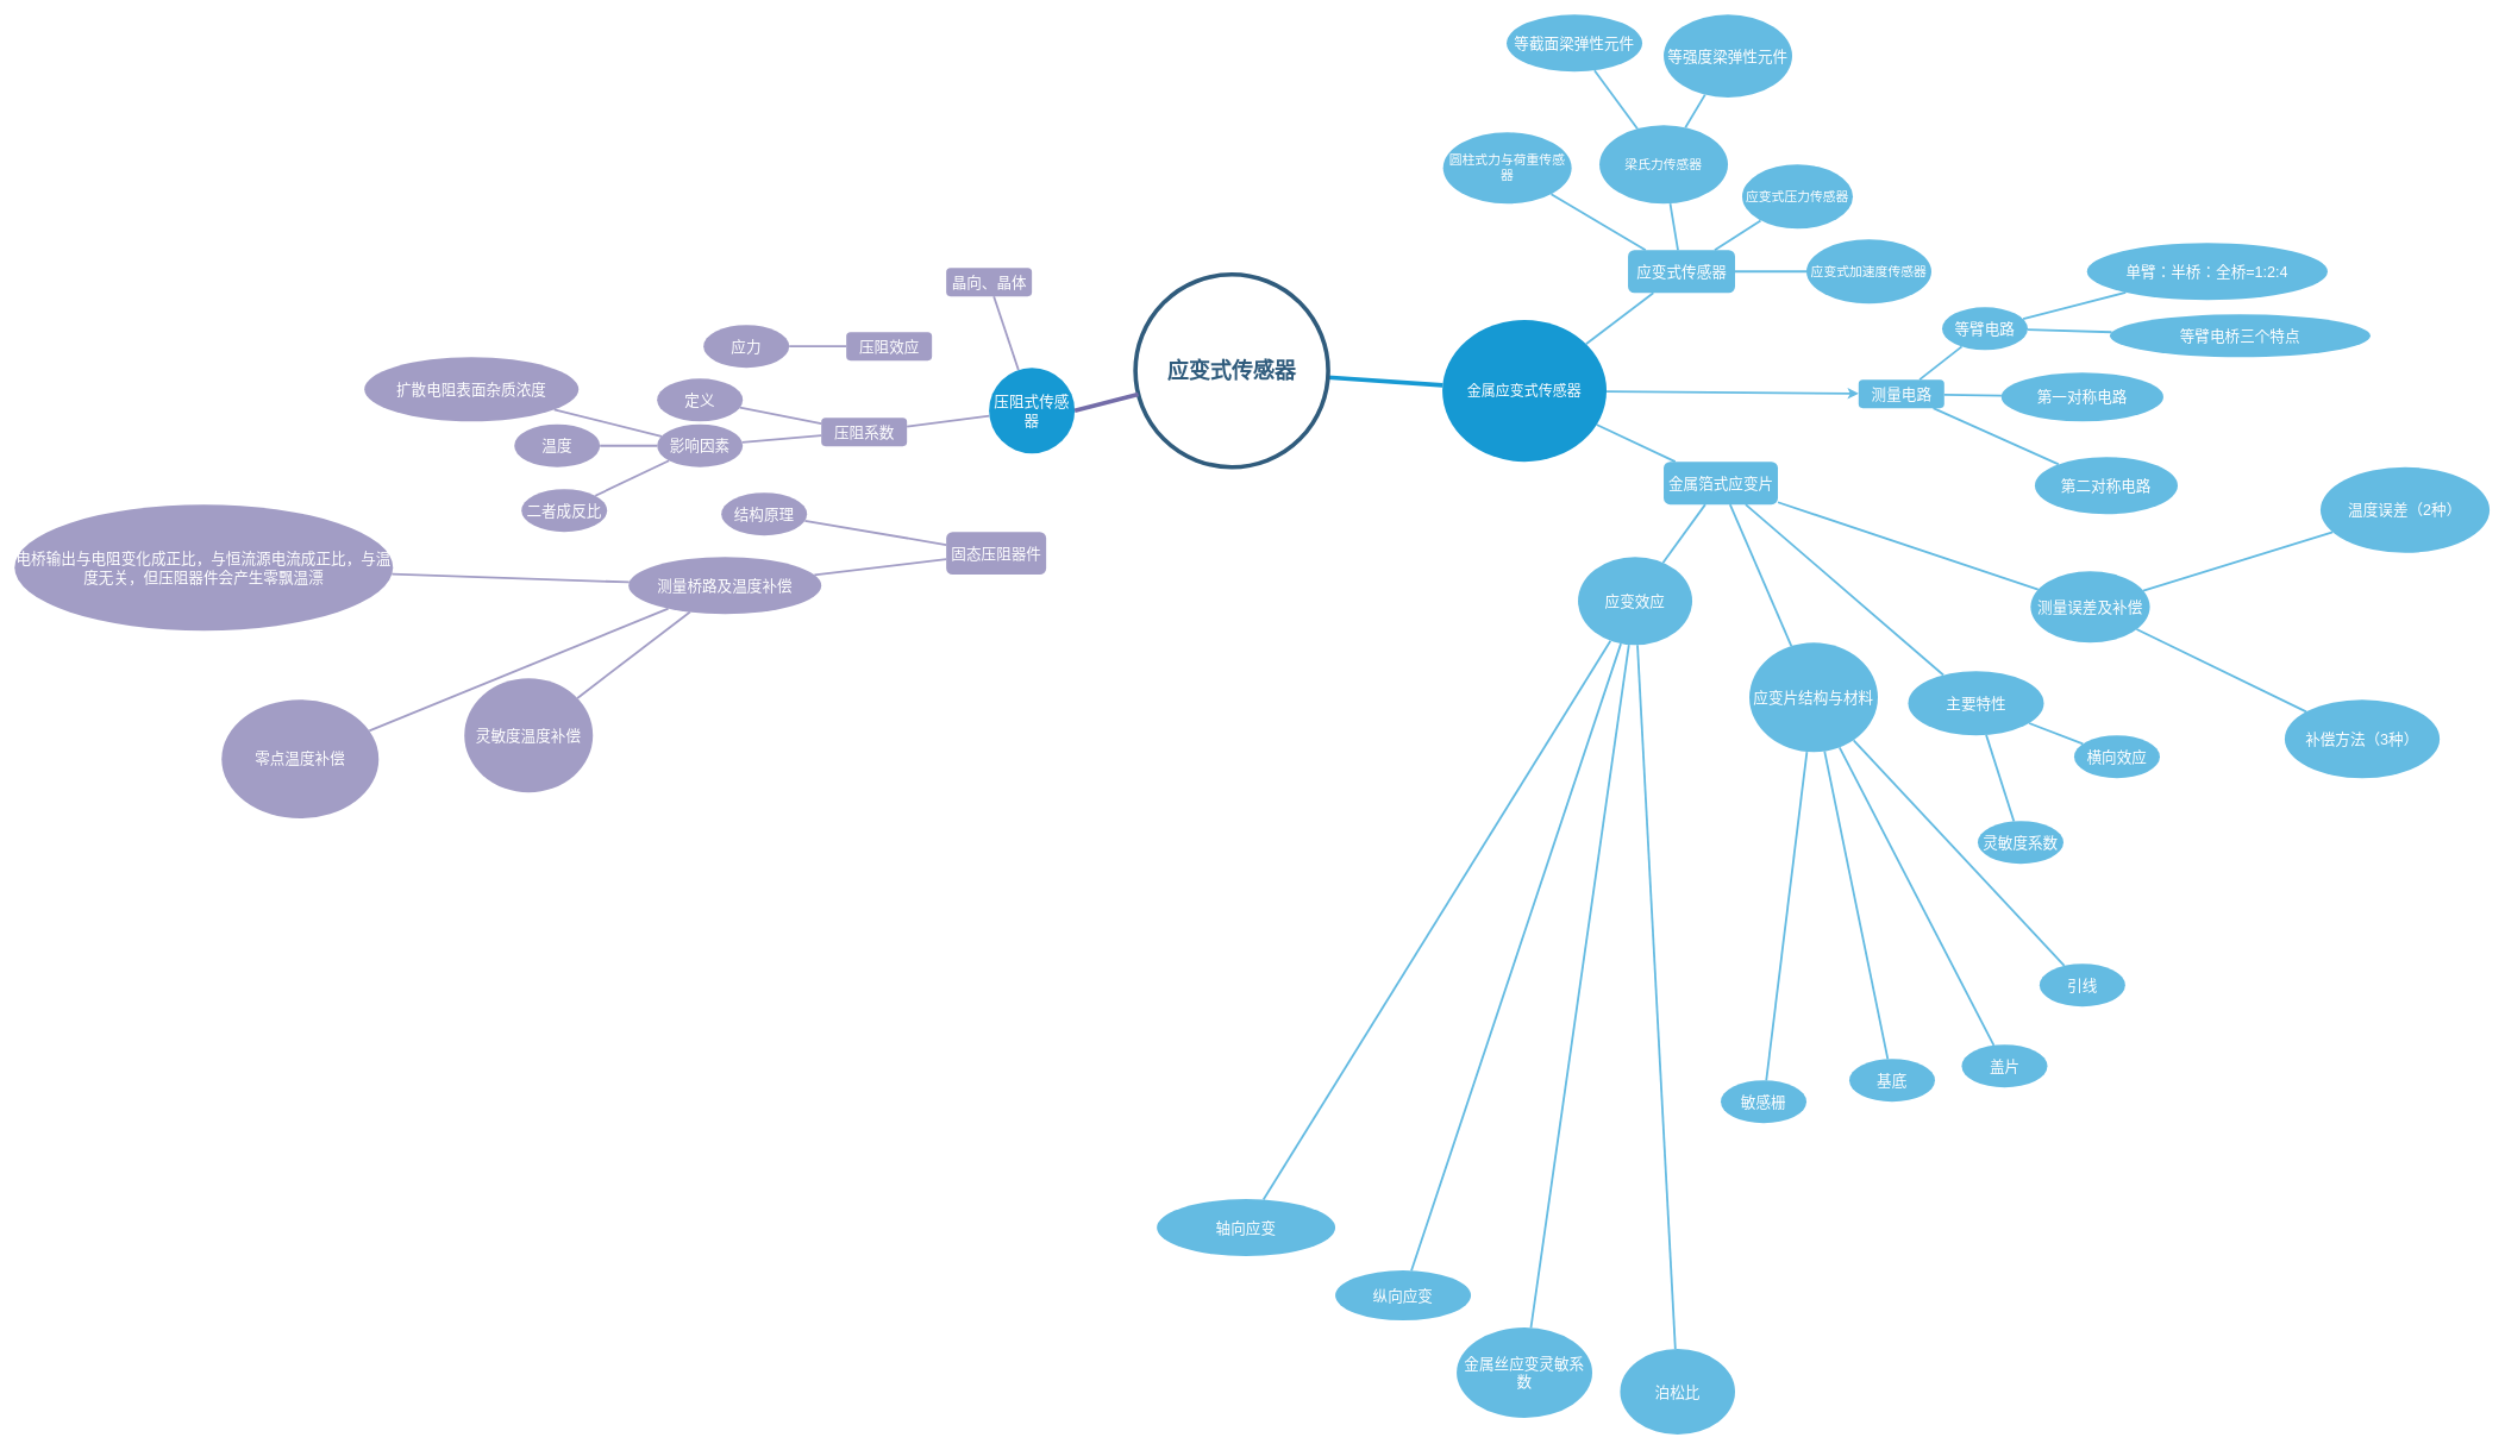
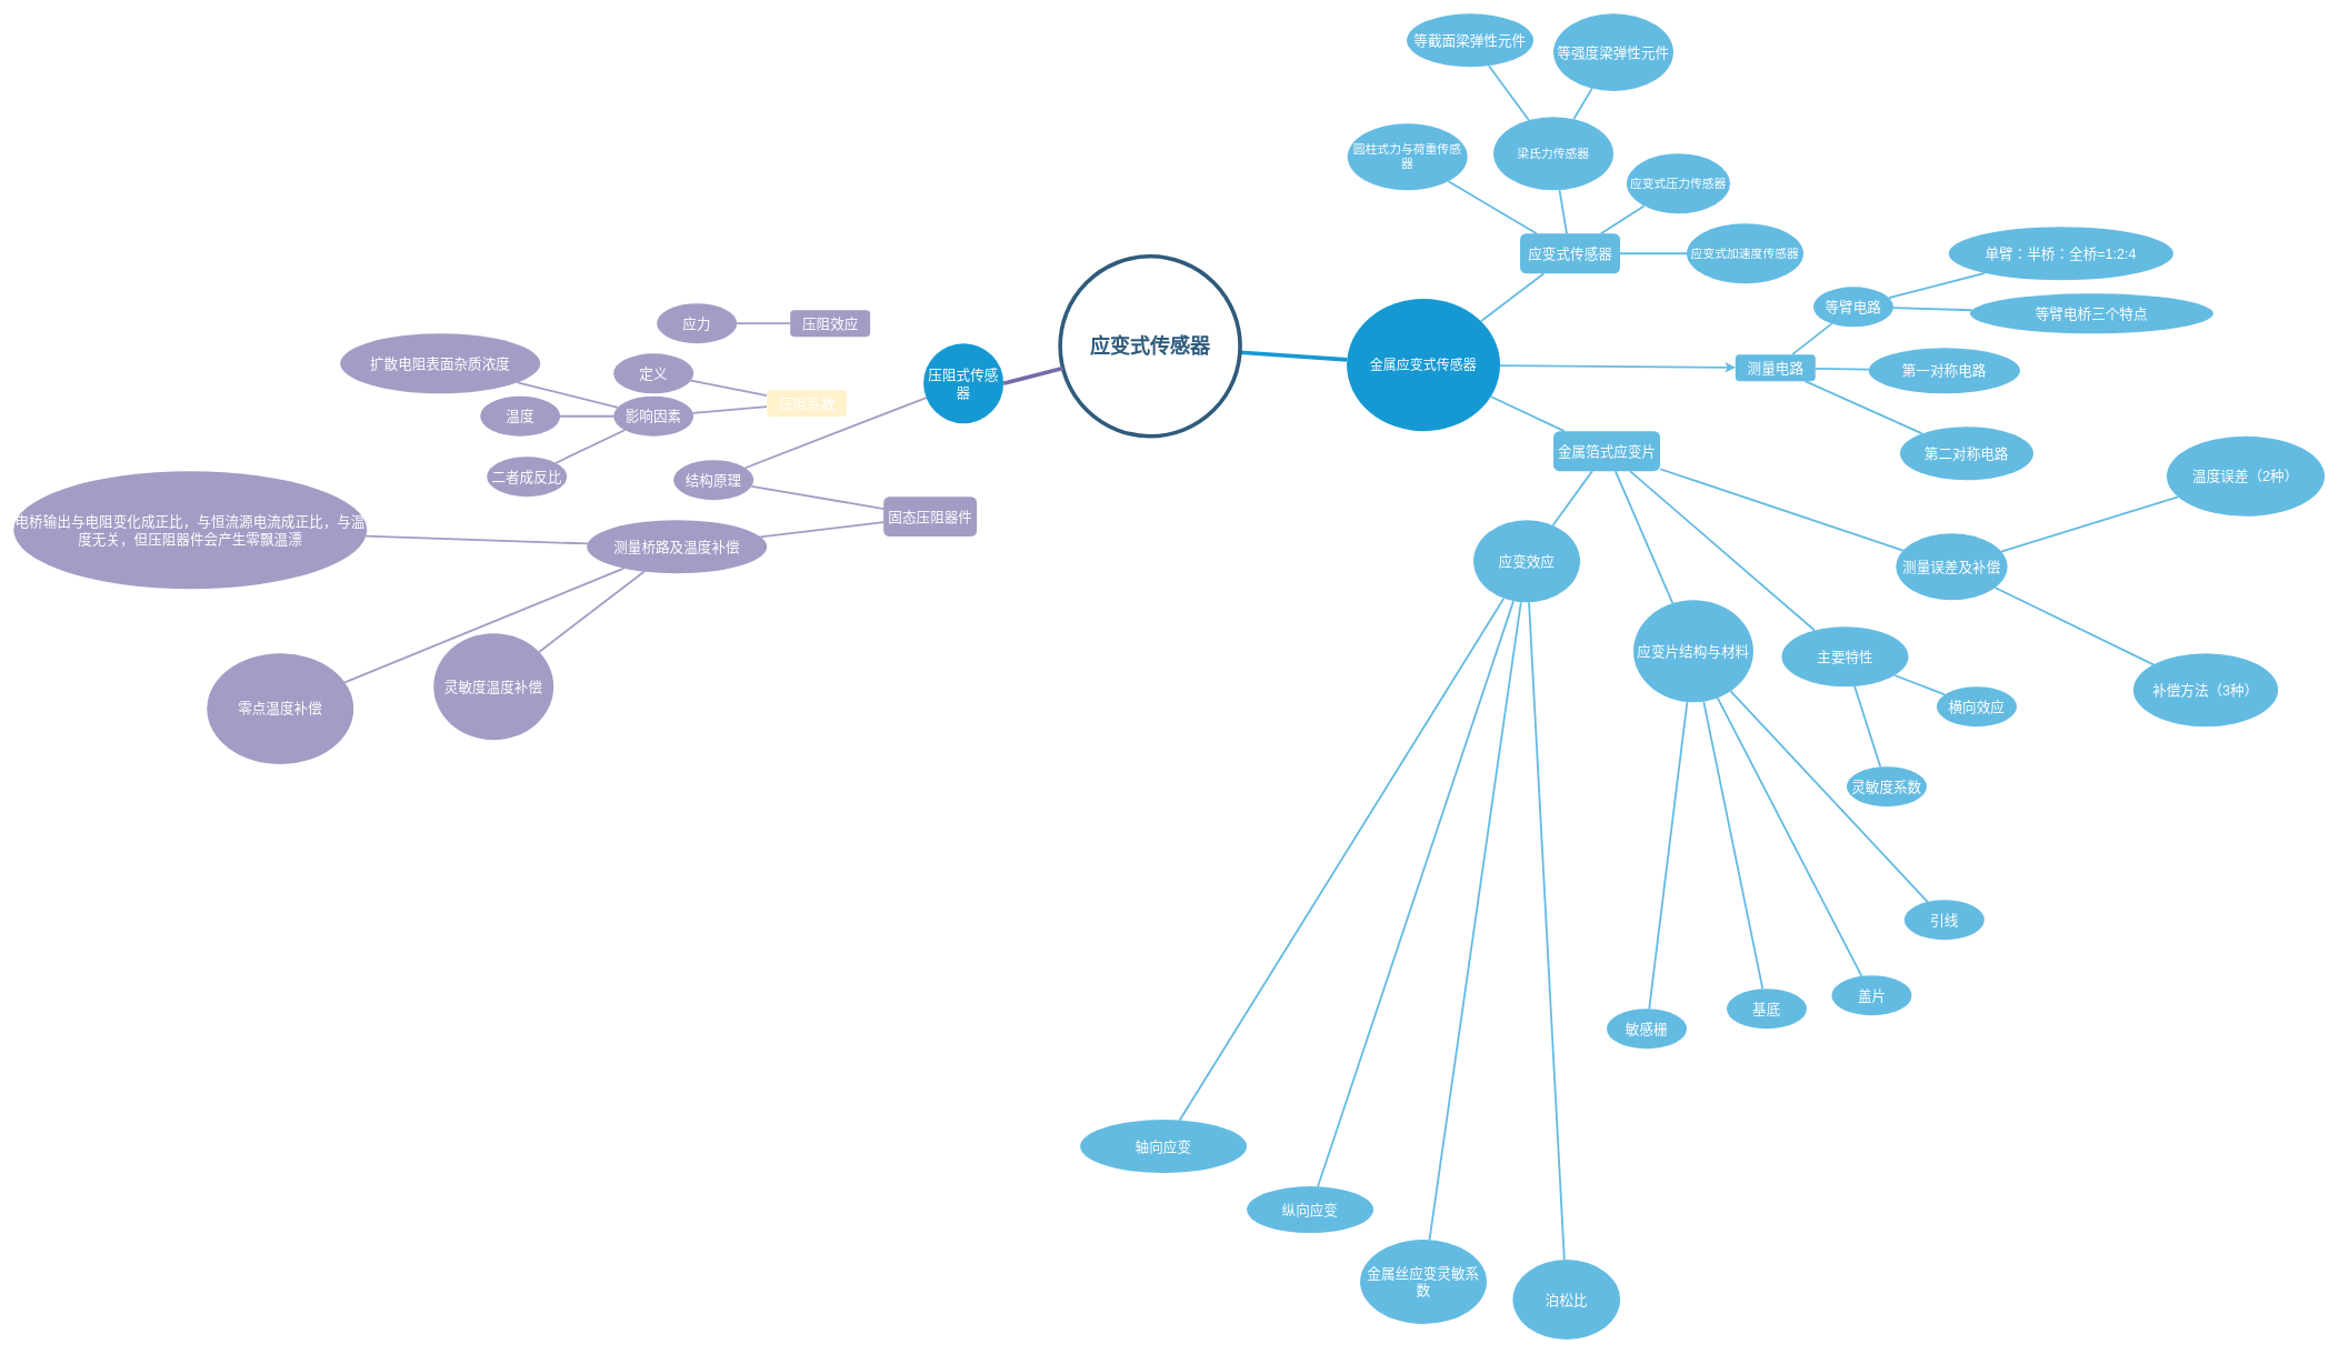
- <mxCell id="24" value="&lt;font style=&quot;font-size: 21px&quot;&gt;晶向、晶体&lt;/font&gt;" style="rounded=1;fillColor=#a29dc5;strokeColor=none;strokeWidth=3;shadow=0;html=1;fontColor=#FFFFFF;fontSize=21;" parent="1" vertex="1"><mxGeometry x="1325" y="374.83" width="120" height="40" as="geometry" /></mxCell>
- <mxCell id="31" value="" style="edgeStyle=none;endArrow=none;strokeWidth=3;strokeColor=#A29DC5;html=1;fontSize=21;" parent="1" source="34" target="24" edge="1"><mxGeometry x="350" y="409.83" width="100" height="100" as="geometry"><mxPoint x="-550" y="-420.17" as="sourcePoint" /><mxPoint x="-450" y="-520.17" as="targetPoint" /></mxGeometry></mxCell>
- <mxCell id="32" value="" style="edgeStyle=none;endArrow=none;strokeWidth=3;strokeColor=#A29DC5;html=1;fontSize=21;" parent="1" source="34" target="27" edge="1"><mxGeometry x="350" y="409.83" width="100" height="100" as="geometry"><mxPoint x="-550" y="-420.17" as="sourcePoint" /><mxPoint x="-450" y="-520.17" as="targetPoint" /></mxGeometry></mxCell>
+ <mxCell id="32" value="" style="edgeStyle=none;endArrow=none;strokeWidth=3;strokeColor=#A29DC5;html=1;fontSize=21;" parent="1" source="34" target="89" edge="1"><mxGeometry x="350" y="409.83" width="100" height="100" as="geometry"><mxPoint x="-550" y="-420.17" as="sourcePoint" /><mxPoint x="-450" y="-520.17" as="targetPoint" /></mxGeometry></mxCell>
- <mxCell id="27" value="&lt;font style=&quot;font-size: 21px&quot;&gt;压阻系数&lt;/font&gt;" style="rounded=1;fillColor=#a29dc5;strokeColor=none;strokeWidth=3;shadow=0;html=1;fontColor=#FFFFFF;fontSize=21;" parent="1" vertex="1"><mxGeometry x="1150" y="584.83" width="120" height="40" as="geometry" /></mxCell>
+ <mxCell id="27" value="&lt;font style=&quot;font-size: 21px&quot;&gt;压阻系数&lt;/font&gt;" style="rounded=1;fillColor=#fff2cc;strokeColor=none;strokeWidth=3;shadow=0;html=1;fontColor=#FFFFFF;fontSize=21;" parent="1" vertex="1"><mxGeometry x="1150" y="584.83" width="120" height="40" as="geometry" /></mxCell>
